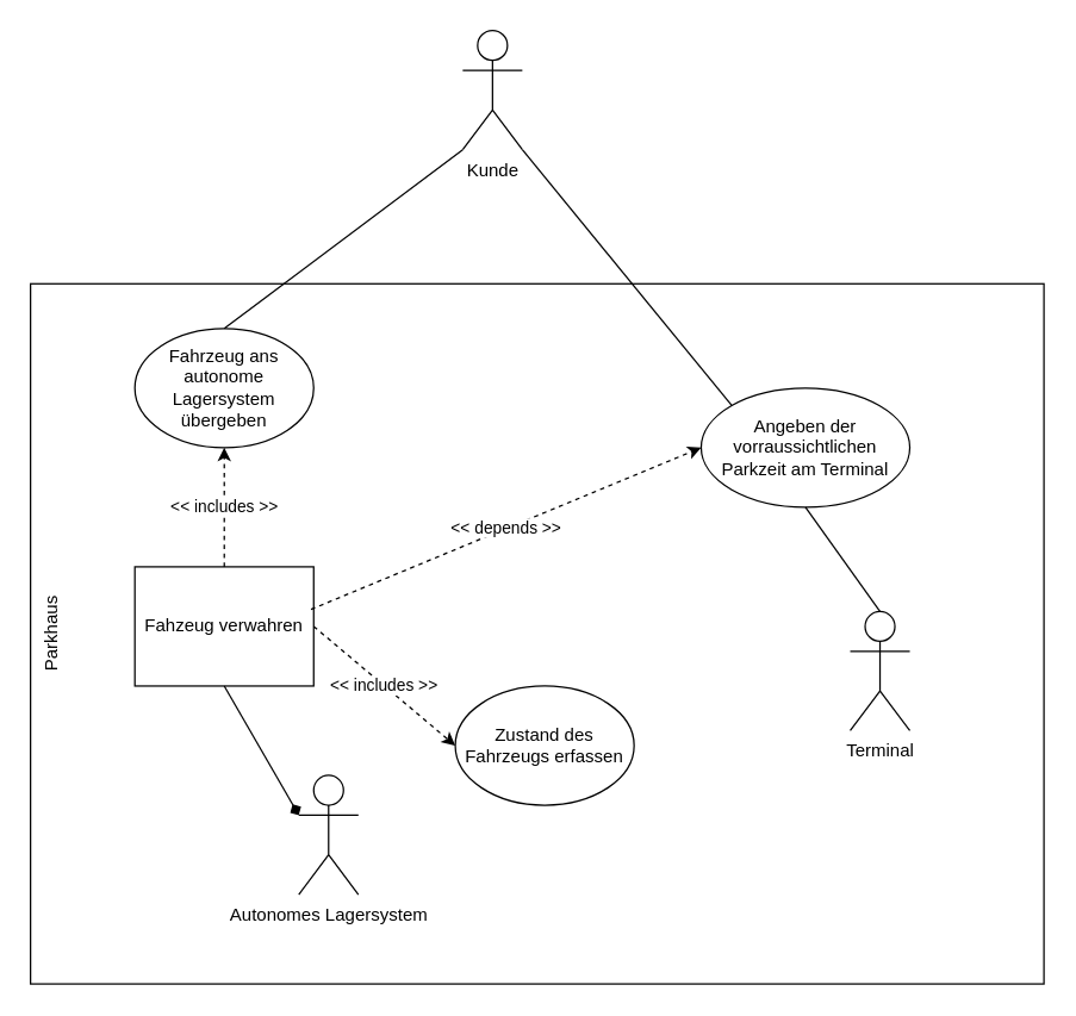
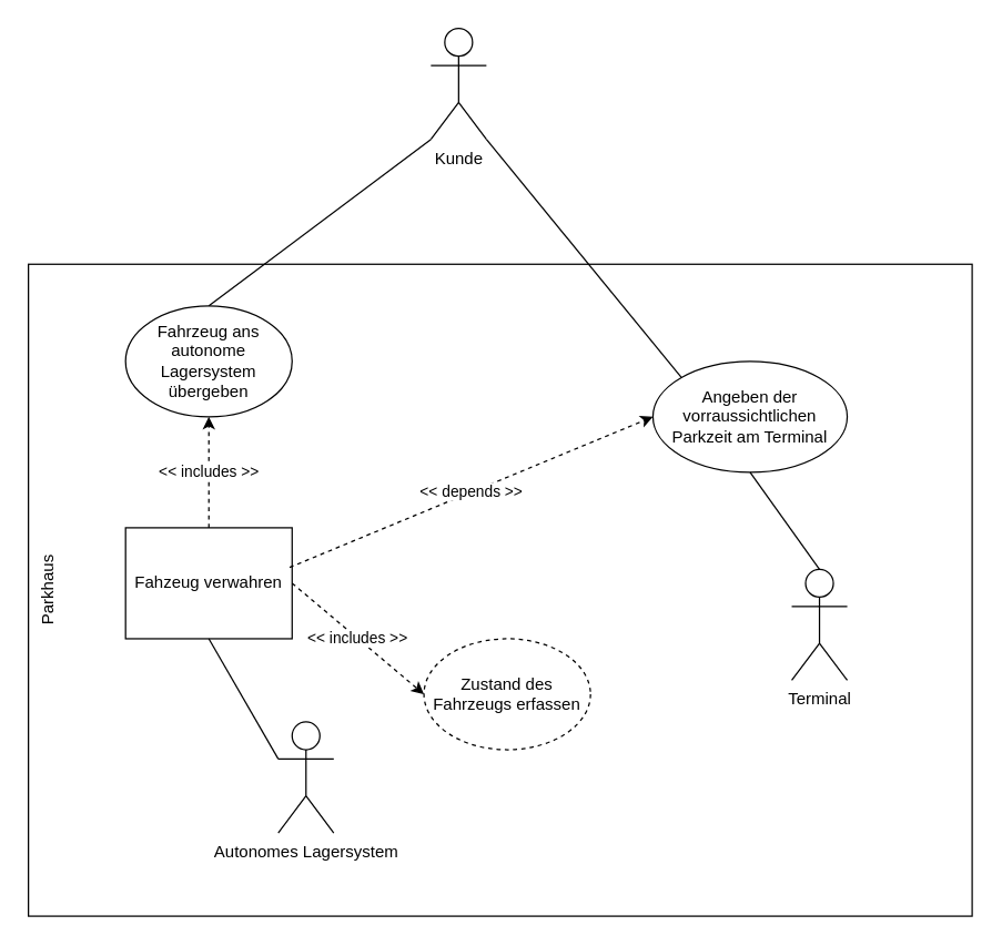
- <mxCell id="14" value="Zustand des Fahrzeugs erfassen" style="ellipse;whiteSpace=wrap;html=1;labelBackgroundColor=none;labelBorderColor=none;fillColor=none;" vertex="1" parent="1"><mxGeometry x="305" y="460" width="120" height="80" as="geometry" /></mxCell>
+ <mxCell id="14" value="Zustand des Fahrzeugs erfassen" style="ellipse;whiteSpace=wrap;html=1;labelBackgroundColor=none;labelBorderColor=none;fillColor=none;dashed=1;" vertex="1" parent="1"><mxGeometry x="305" y="460" width="120" height="80" as="geometry" /></mxCell>
- <mxCell id="9" value="" style="endArrow=diamond;html=1;rounded=0;exitX=0.5;exitY=1;exitDx=0;exitDy=0;entryX=0;entryY=0.333;entryDx=0;entryDy=0;entryPerimeter=0;" edge="1" parent="1" source="6" target="8"><mxGeometry width="50" height="50" relative="1" as="geometry"><mxPoint x="110" y="610" as="sourcePoint" /><mxPoint x="160" y="560" as="targetPoint" /></mxGeometry></mxCell>
+ <mxCell id="9" value="" style="endArrow=none;html=1;rounded=0;exitX=0.5;exitY=1;exitDx=0;exitDy=0;entryX=0;entryY=0.333;entryDx=0;entryDy=0;entryPerimeter=0;" edge="1" parent="1" source="6" target="8"><mxGeometry width="50" height="50" relative="1" as="geometry"><mxPoint x="110" y="610" as="sourcePoint" /><mxPoint x="160" y="560" as="targetPoint" /></mxGeometry></mxCell>
